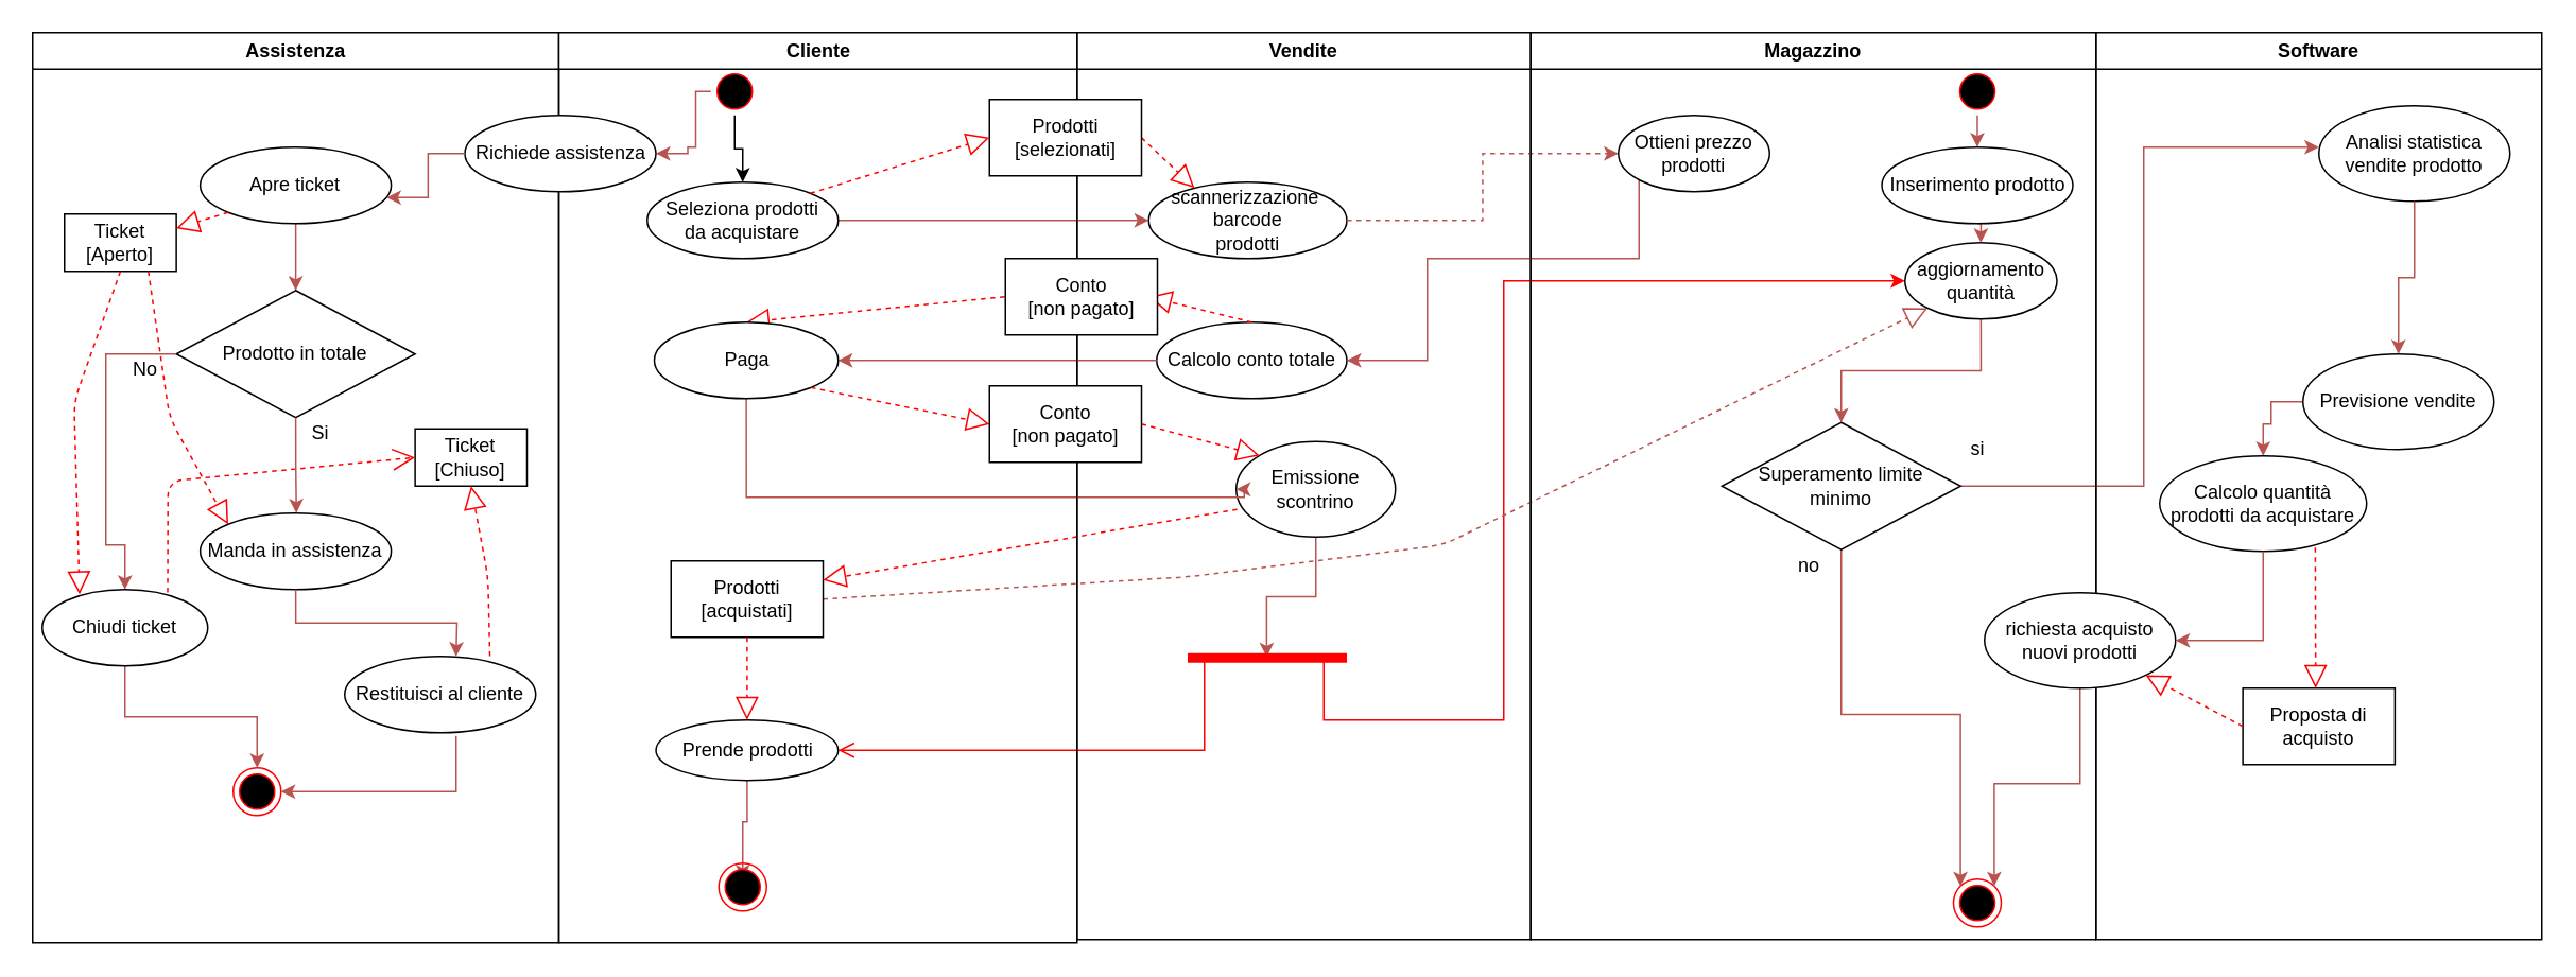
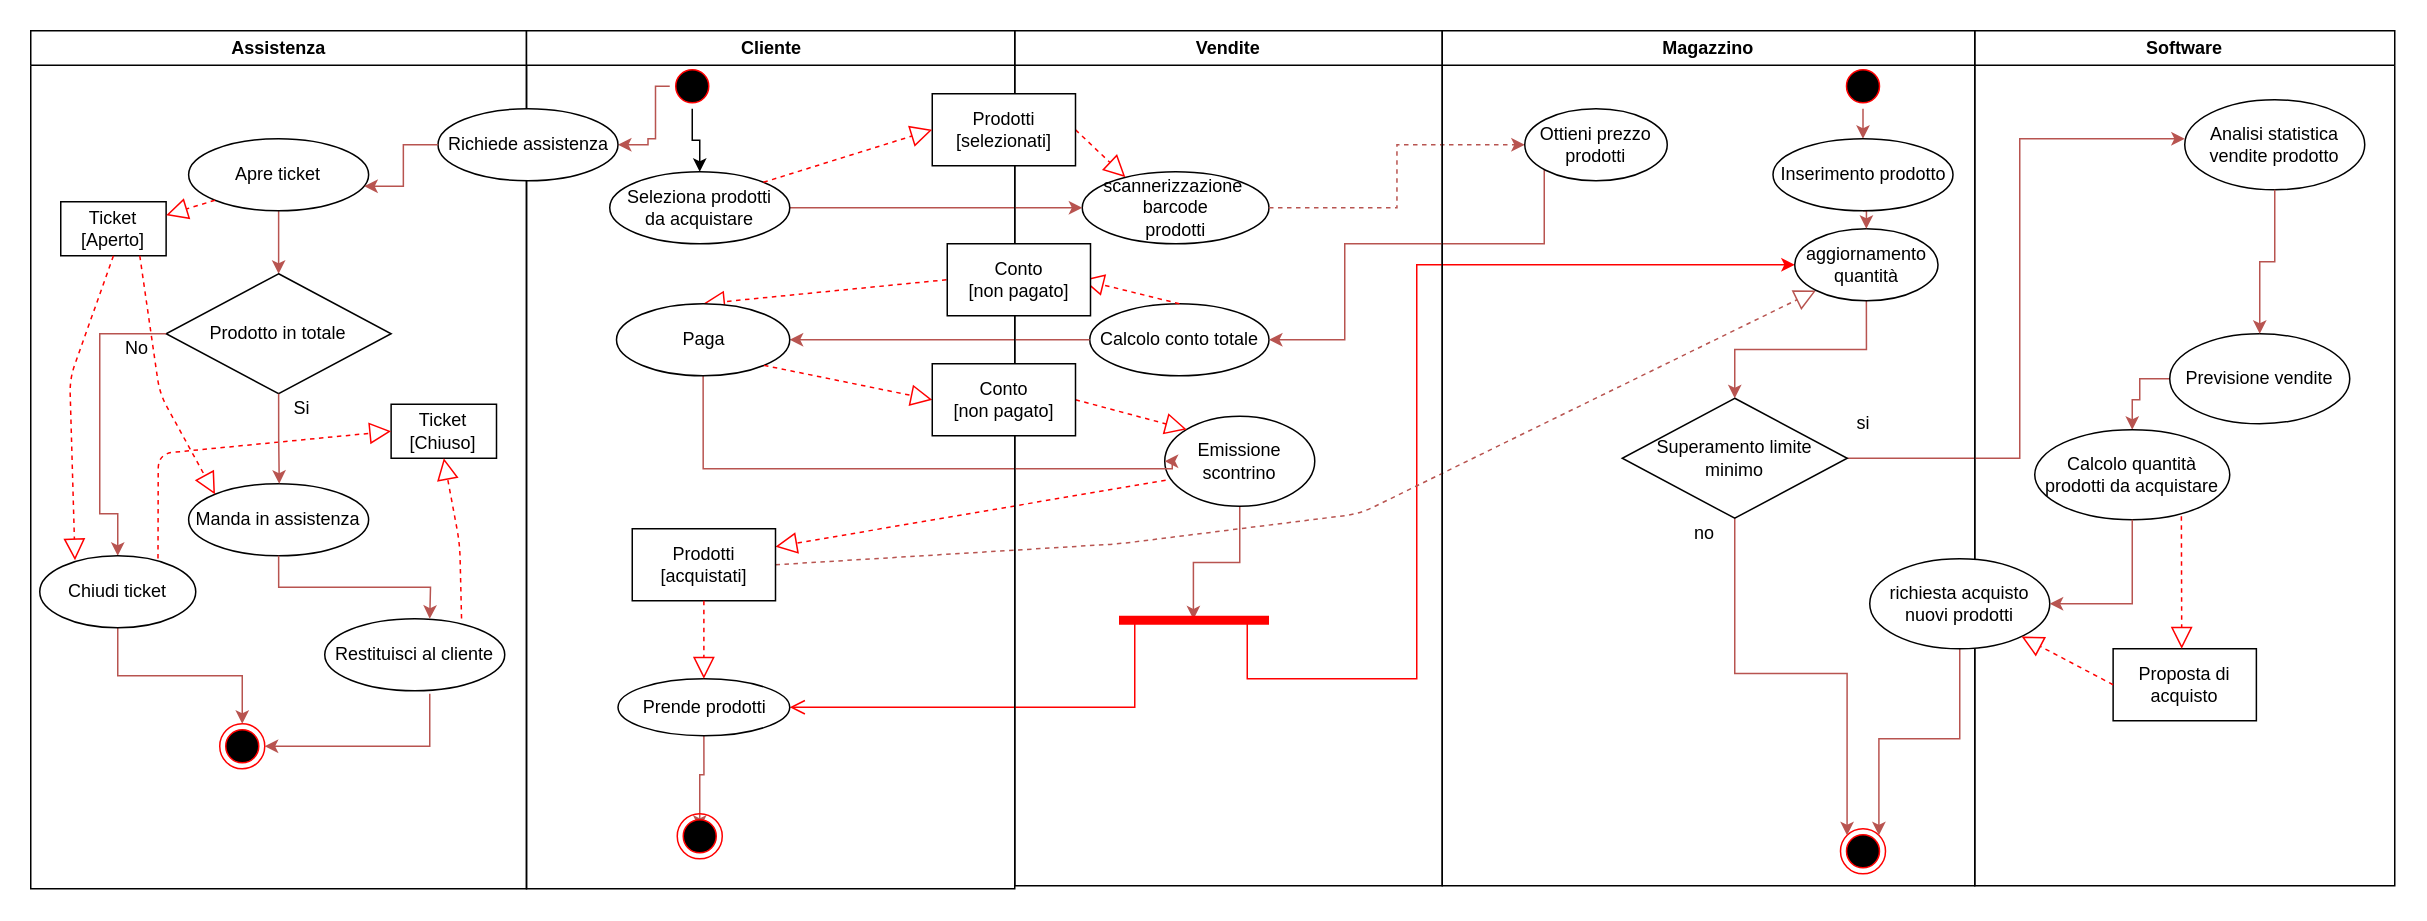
- <mxCell id="62" value="" style="endArrow=open;dashed=1;endFill=0;endSize=12;html=1;strokeColor=#FF0000;exitX=0.758;exitY=0.038;exitDx=0;exitDy=0;entryX=0;entryY=0.5;entryDx=0;entryDy=0;exitPerimeter=0;" edge="1" parent="47" source="65" target="60"><mxGeometry width="160" relative="1" as="geometry"><mxPoint x="212.75" y="232" as="sourcePoint" /><mxPoint x="126" y="402" as="targetPoint" /><Array as="points"><mxPoint x="85" y="282" /></Array></mxGeometry></mxCell>
+ <mxCell id="62" value="" style="endArrow=block;dashed=1;endFill=0;endSize=12;html=1;strokeColor=#FF0000;exitX=0.758;exitY=0.038;exitDx=0;exitDy=0;entryX=0;entryY=0.5;entryDx=0;entryDy=0;exitPerimeter=0;" edge="1" parent="47" source="65" target="60"><mxGeometry width="160" relative="1" as="geometry"><mxPoint x="212.75" y="232" as="sourcePoint" /><mxPoint x="126" y="402" as="targetPoint" /><Array as="points"><mxPoint x="85" y="282" /></Array></mxGeometry></mxCell>
